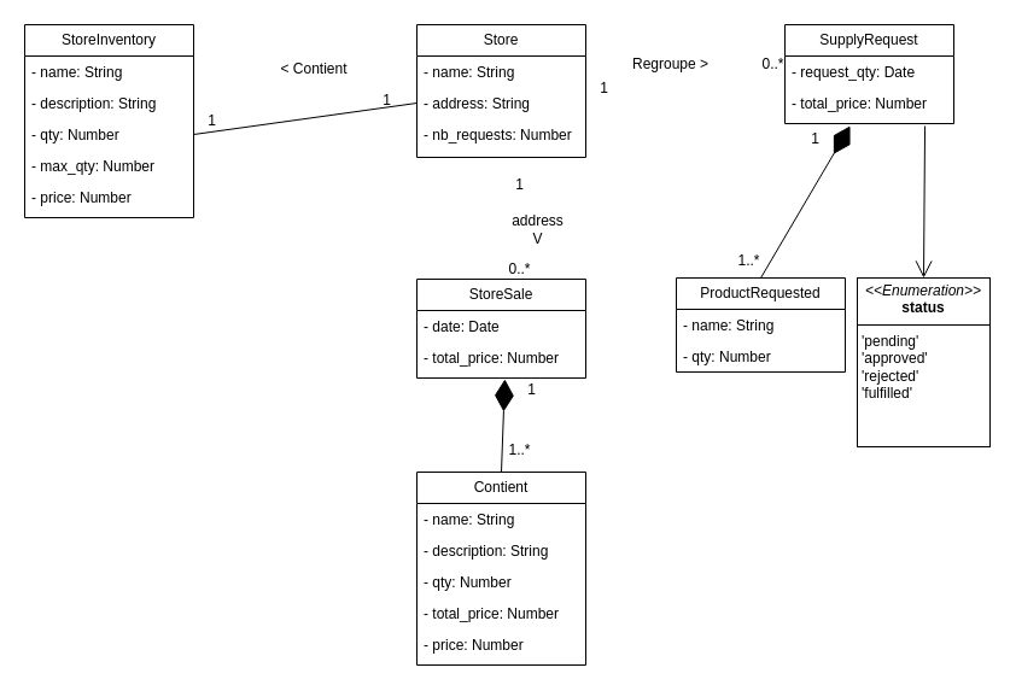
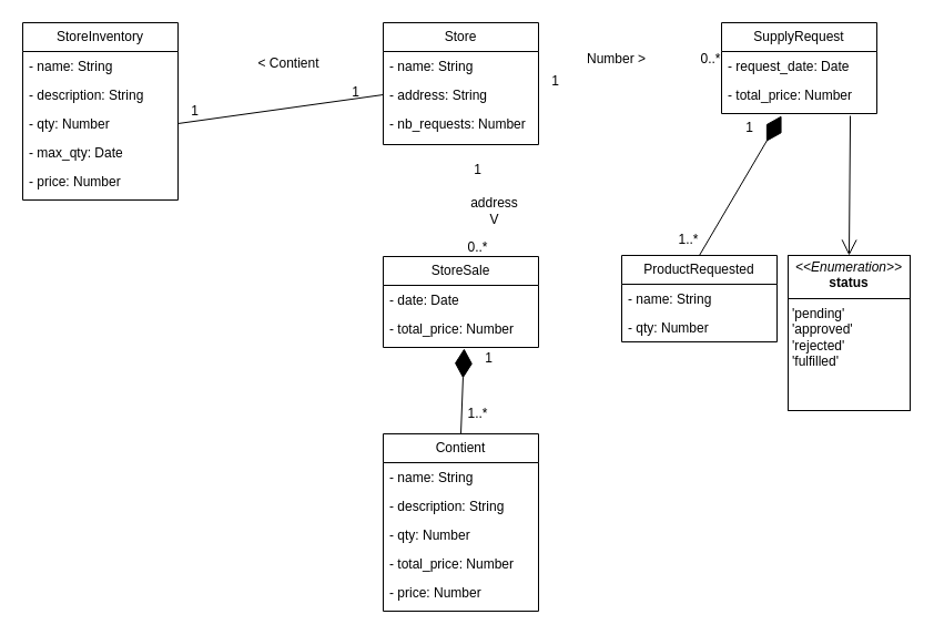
- <mxCell id="44" value="Regroupe &amp;gt;" style="text;html=1;align=center;verticalAlign=middle;resizable=0;points=[];autosize=1;strokeColor=none;fillColor=none;" vertex="1" parent="1"><mxGeometry x="510" y="38" width="90" height="30" as="geometry" /></mxCell>
+ <mxCell id="44" value="Number &amp;gt;" style="text;html=1;align=center;verticalAlign=middle;resizable=0;points=[];autosize=1;strokeColor=none;fillColor=none;" vertex="1" parent="1"><mxGeometry x="510" y="38" width="90" height="30" as="geometry" /></mxCell>
- <mxCell id="22" value="- request_qty: Date" style="text;strokeColor=none;fillColor=none;align=left;verticalAlign=top;spacingLeft=4;spacingRight=4;overflow=hidden;rotatable=0;points=[[0,0.5],[1,0.5]];portConstraint=eastwest;whiteSpace=wrap;html=1;" vertex="1" parent="21"><mxGeometry y="26" width="140" height="26" as="geometry" /></mxCell>
+ <mxCell id="22" value="- request_date: Date" style="text;strokeColor=none;fillColor=none;align=left;verticalAlign=top;spacingLeft=4;spacingRight=4;overflow=hidden;rotatable=0;points=[[0,0.5],[1,0.5]];portConstraint=eastwest;whiteSpace=wrap;html=1;" vertex="1" parent="21"><mxGeometry y="26" width="140" height="26" as="geometry" /></mxCell>
- <mxCell id="10" value="- max_qty: Number" style="text;strokeColor=none;fillColor=none;align=left;verticalAlign=top;spacingLeft=4;spacingRight=4;overflow=hidden;rotatable=0;points=[[0,0.5],[1,0.5]];portConstraint=eastwest;whiteSpace=wrap;html=1;" vertex="1" parent="6"><mxGeometry y="104" width="140" height="26" as="geometry" /></mxCell>
+ <mxCell id="10" value="- max_qty: Date" style="text;strokeColor=none;fillColor=none;align=left;verticalAlign=top;spacingLeft=4;spacingRight=4;overflow=hidden;rotatable=0;points=[[0,0.5],[1,0.5]];portConstraint=eastwest;whiteSpace=wrap;html=1;" vertex="1" parent="6"><mxGeometry y="104" width="140" height="26" as="geometry" /></mxCell>
